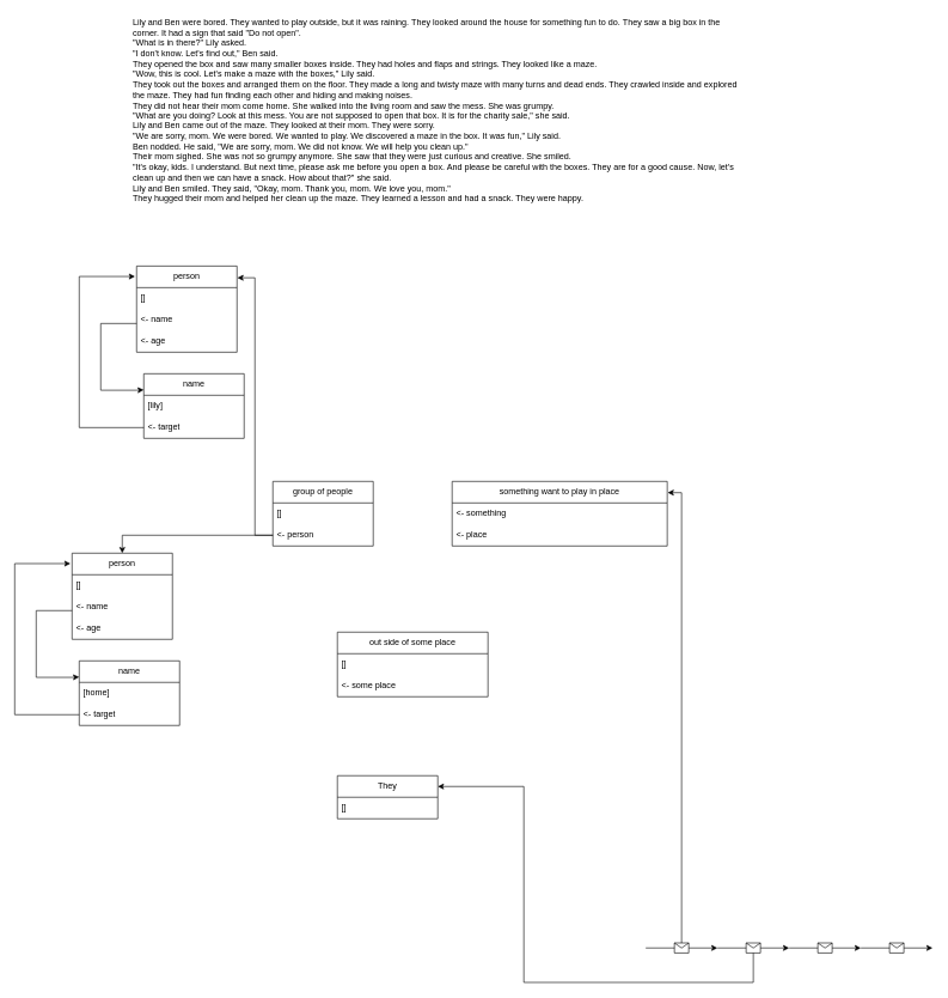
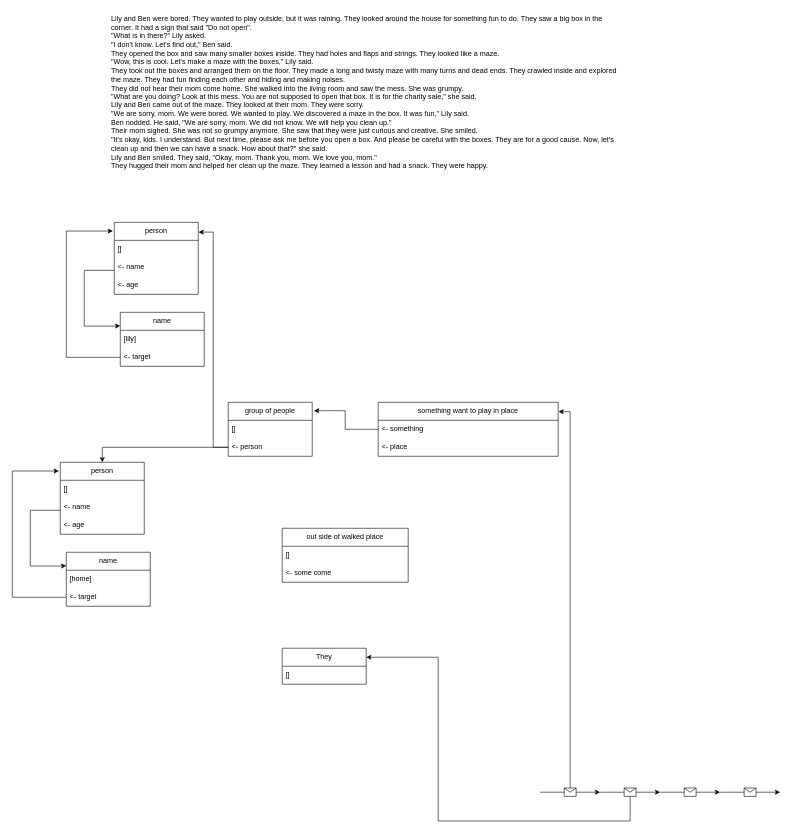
+ <mxCell id="29" style="edgeStyle=orthogonalEdgeStyle;rounded=0;orthogonalLoop=1;jettySize=auto;html=1;entryX=1.021;entryY=0.156;entryDx=0;entryDy=0;entryPerimeter=0;" edge="1" parent="1" source="27" target="21"><mxGeometry relative="1" as="geometry" /></mxCell>
- <mxCell id="30" value="out side of some place" style="swimlane;fontStyle=0;childLayout=stackLayout;horizontal=1;startSize=30;horizontalStack=0;resizeParent=1;resizeParentMax=0;resizeLast=0;collapsible=1;marginBottom=0;whiteSpace=wrap;html=1;" vertex="1" parent="1"><mxGeometry x="470" y="880" width="210" height="90" as="geometry" /></mxCell>
+ <mxCell id="30" value="out side of walked place" style="swimlane;fontStyle=0;childLayout=stackLayout;horizontal=1;startSize=30;horizontalStack=0;resizeParent=1;resizeParentMax=0;resizeLast=0;collapsible=1;marginBottom=0;whiteSpace=wrap;html=1;" vertex="1" parent="1"><mxGeometry x="470" y="880" width="210" height="90" as="geometry" /></mxCell>
- <mxCell id="32" value="&amp;lt;- some place" style="text;strokeColor=none;fillColor=none;align=left;verticalAlign=middle;spacingLeft=4;spacingRight=4;overflow=hidden;points=[[0,0.5],[1,0.5]];portConstraint=eastwest;rotatable=0;whiteSpace=wrap;html=1;" vertex="1" parent="30"><mxGeometry y="60" width="210" height="30" as="geometry" /></mxCell>
+ <mxCell id="32" value="&amp;lt;- some come" style="text;strokeColor=none;fillColor=none;align=left;verticalAlign=middle;spacingLeft=4;spacingRight=4;overflow=hidden;points=[[0,0.5],[1,0.5]];portConstraint=eastwest;rotatable=0;whiteSpace=wrap;html=1;" vertex="1" parent="30"><mxGeometry y="60" width="210" height="30" as="geometry" /></mxCell>
